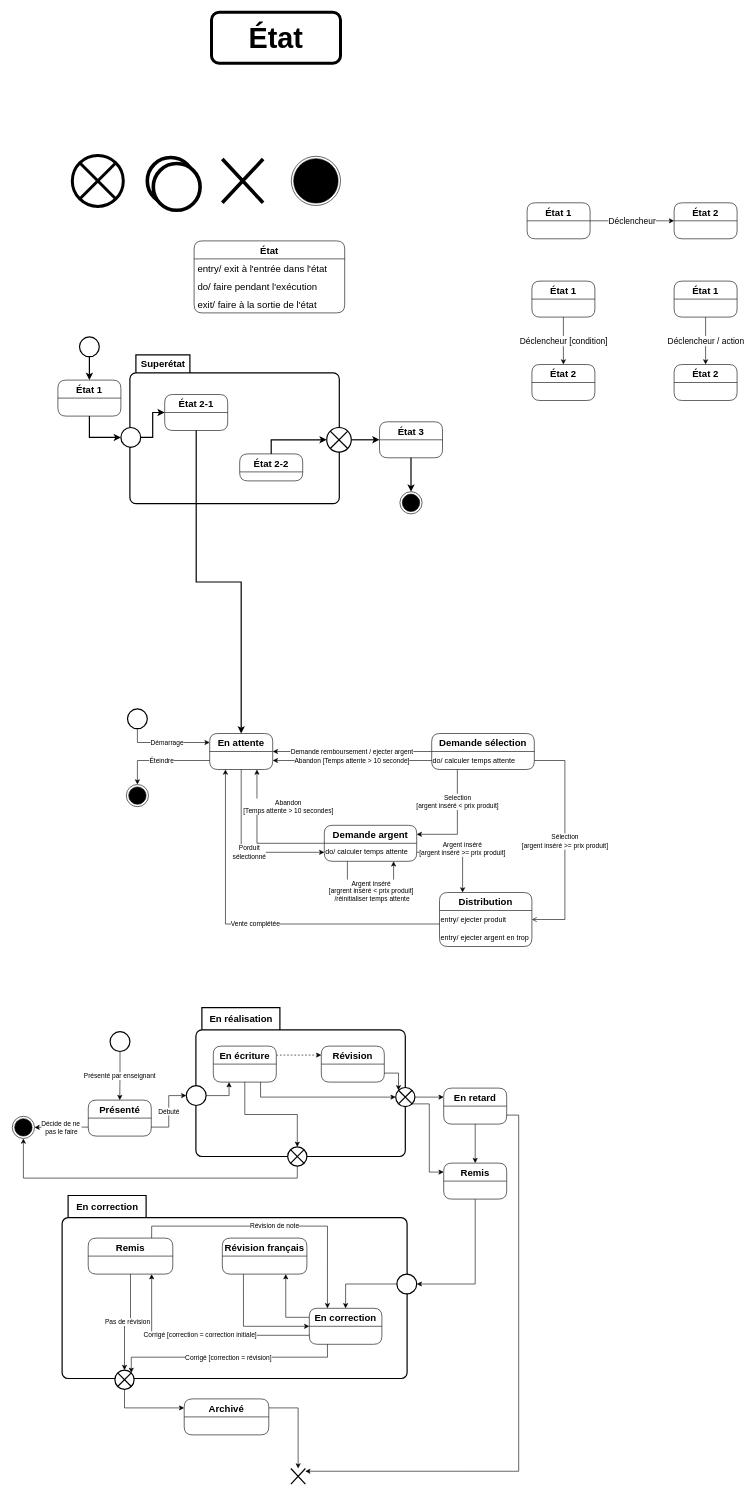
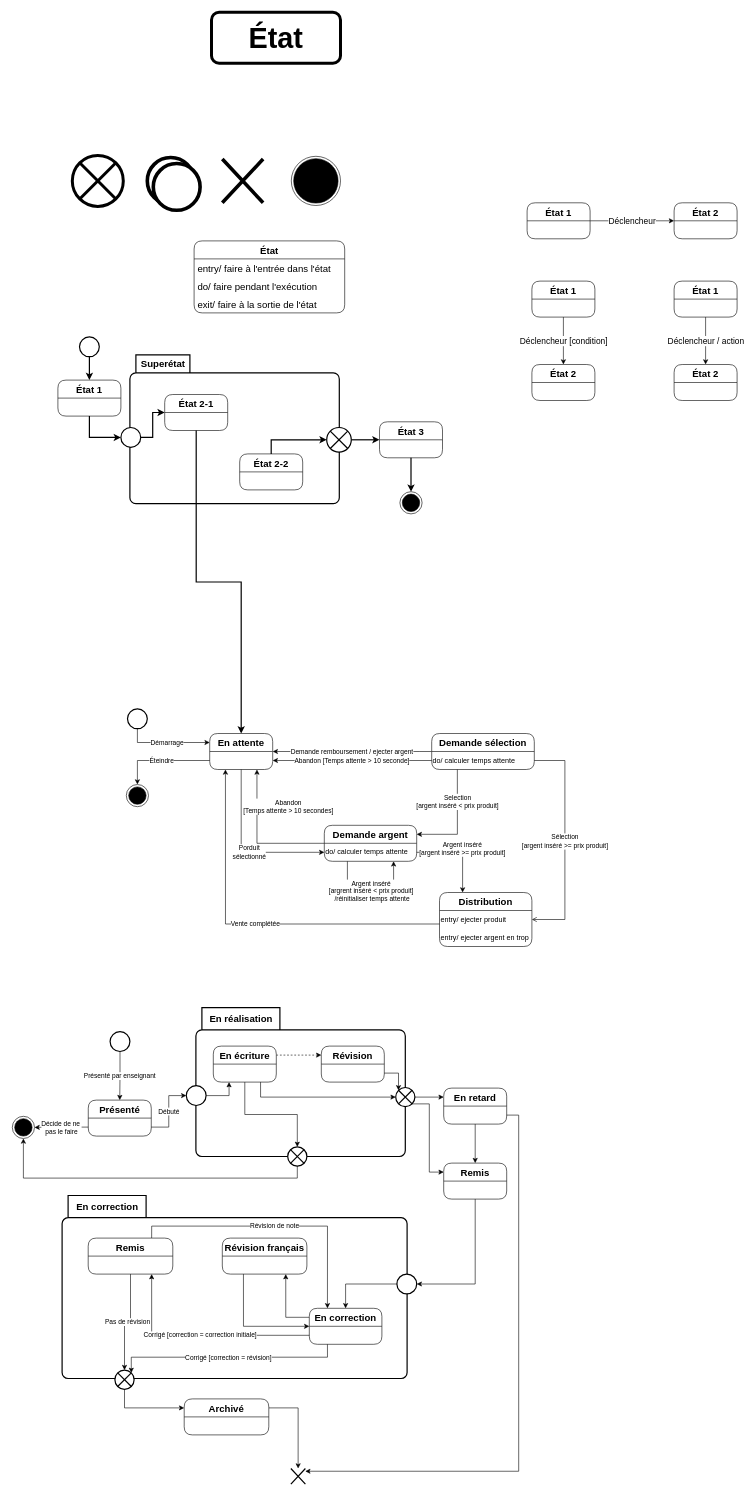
- <mxCell id="7" value="entry/ exit à l'entrée dans l'état" style="text;strokeColor=none;fillColor=none;align=left;verticalAlign=middle;spacingLeft=4;spacingRight=4;overflow=hidden;points=[[0,0.5],[1,0.5]];portConstraint=eastwest;rotatable=0;fontSize=16;" parent="6" vertex="1"><mxGeometry y="30" width="251" height="30" as="geometry" /></mxCell>
+ <mxCell id="7" value="entry/ faire à l'entrée dans l'état" style="text;strokeColor=none;fillColor=none;align=left;verticalAlign=middle;spacingLeft=4;spacingRight=4;overflow=hidden;points=[[0,0.5],[1,0.5]];portConstraint=eastwest;rotatable=0;fontSize=16;" parent="6" vertex="1"><mxGeometry y="30" width="251" height="30" as="geometry" /></mxCell>
- <mxCell id="14" value="État 2-2" style="swimlane;fontStyle=1;childLayout=stackLayout;horizontal=1;startSize=30;horizontalStack=0;resizeParent=1;resizeParentMax=0;resizeLast=0;collapsible=1;marginBottom=0;fontSize=16;strokeWidth=1;rounded=1;" parent="1" vertex="1"><mxGeometry x="399" y="756" width="105" height="45" as="geometry" /></mxCell>
+ <mxCell id="14" value="État 2-2" style="swimlane;fontStyle=1;childLayout=stackLayout;horizontal=1;startSize=30;horizontalStack=0;resizeParent=1;resizeParentMax=0;resizeLast=0;collapsible=1;marginBottom=0;fontSize=16;strokeWidth=1;rounded=1;" parent="1" vertex="1"><mxGeometry x="399" y="756" width="105" height="60" as="geometry" /></mxCell>
